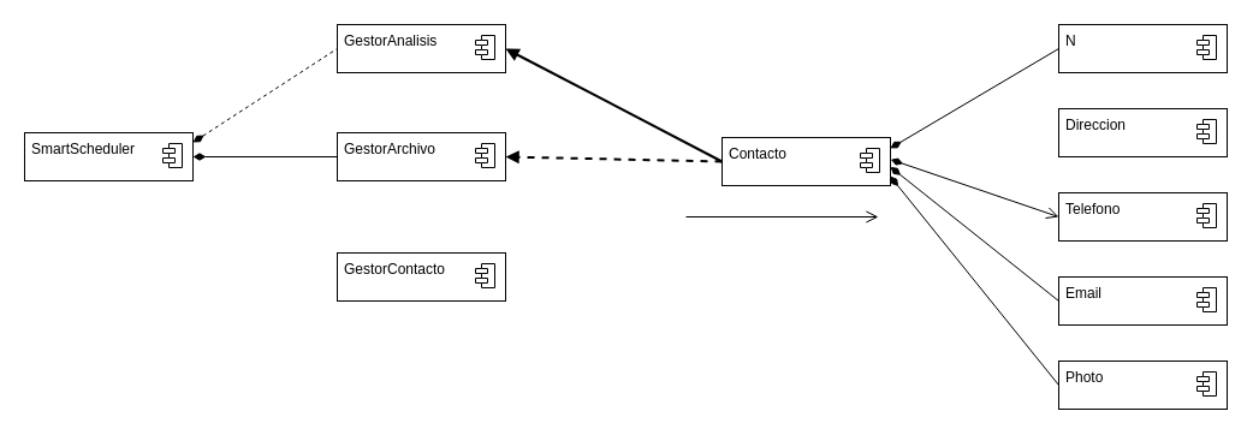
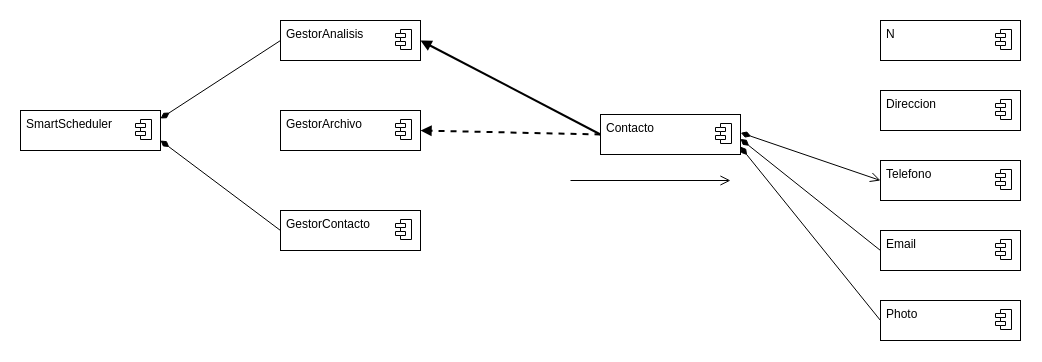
- <mxCell id="33" value="" style="endArrow=none;startArrow=diamondThin;endFill=0;startFill=1;html=1;verticalAlign=bottom;labelBackgroundColor=none;strokeWidth=1;startSize=8;endSize=8;fontColor=#000000;strokeColor=#000000;entryX=0;entryY=0.5;entryDx=0;entryDy=0;exitX=1;exitY=0.2;exitDx=0;exitDy=0;exitPerimeter=0;dashed=1;" edge="1" parent="1" source="28" target="3"><mxGeometry width="160" relative="1" as="geometry"><mxPoint x="170" y="110" as="sourcePoint" /><mxPoint x="250.14" y="31.12" as="targetPoint" /></mxGeometry></mxCell>
+ <mxCell id="33" value="" style="endArrow=none;startArrow=diamondThin;endFill=0;startFill=1;html=1;verticalAlign=bottom;labelBackgroundColor=none;strokeWidth=1;startSize=8;endSize=8;fontColor=#000000;strokeColor=#000000;entryX=0;entryY=0.5;entryDx=0;entryDy=0;exitX=1;exitY=0.2;exitDx=0;exitDy=0;exitPerimeter=0;" edge="1" parent="1" source="28" target="3"><mxGeometry width="160" relative="1" as="geometry"><mxPoint x="170" y="110" as="sourcePoint" /><mxPoint x="250.14" y="31.12" as="targetPoint" /></mxGeometry></mxCell>
- <mxCell id="24" value="" style="endArrow=none;startArrow=diamondThin;endFill=0;startFill=1;html=1;verticalAlign=bottom;labelBackgroundColor=none;strokeWidth=1;startSize=8;endSize=8;fontColor=#000000;strokeColor=#000000;entryX=0;entryY=0.5;entryDx=0;entryDy=0;exitX=0.999;exitY=0.222;exitDx=0;exitDy=0;exitPerimeter=0;" edge="1" parent="1" source="11" target="16"><mxGeometry width="160" relative="1" as="geometry"><mxPoint x="740" y="130" as="sourcePoint" /><mxPoint x="890.56" y="125.12" as="targetPoint" /></mxGeometry></mxCell>
- <mxCell id="34" value="" style="endArrow=none;startArrow=diamondThin;endFill=0;startFill=1;html=1;verticalAlign=bottom;labelBackgroundColor=none;strokeWidth=1;startSize=8;endSize=8;fontColor=#000000;strokeColor=#000000;entryX=0;entryY=0.5;entryDx=0;entryDy=0;exitX=1;exitY=0.5;exitDx=0;exitDy=0;" edge="1" parent="1" source="28" target="6"><mxGeometry width="160" relative="1" as="geometry"><mxPoint x="172.24" y="136.2" as="sourcePoint" /><mxPoint x="290" y="50" as="targetPoint" /></mxGeometry></mxCell>
+ <mxCell id="35" value="" style="endArrow=none;startArrow=diamondThin;endFill=0;startFill=1;html=1;verticalAlign=bottom;labelBackgroundColor=none;strokeWidth=1;startSize=8;endSize=8;fontColor=#000000;strokeColor=#000000;entryX=0;entryY=0.5;entryDx=0;entryDy=0;exitX=1;exitY=0.75;exitDx=0;exitDy=0;" edge="1" parent="1" source="28" target="9"><mxGeometry width="160" relative="1" as="geometry"><mxPoint x="182.24" y="146.2" as="sourcePoint" /><mxPoint x="300" y="60" as="targetPoint" /></mxGeometry></mxCell>
